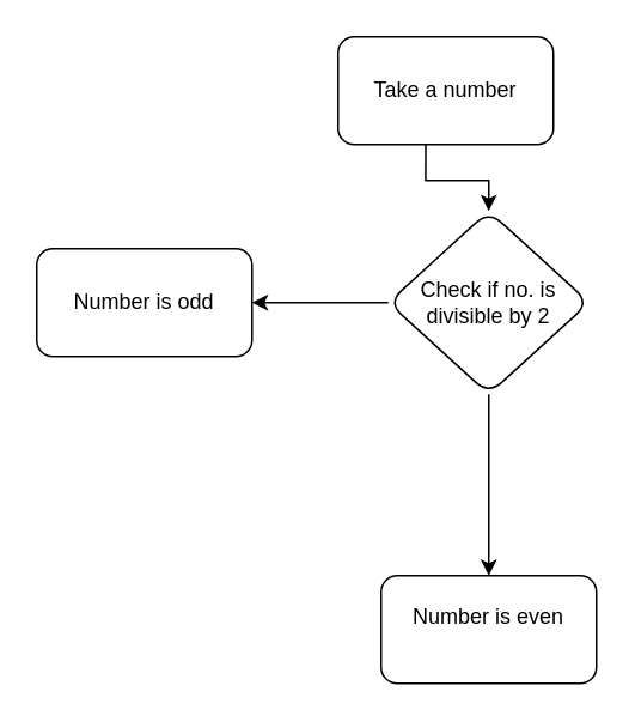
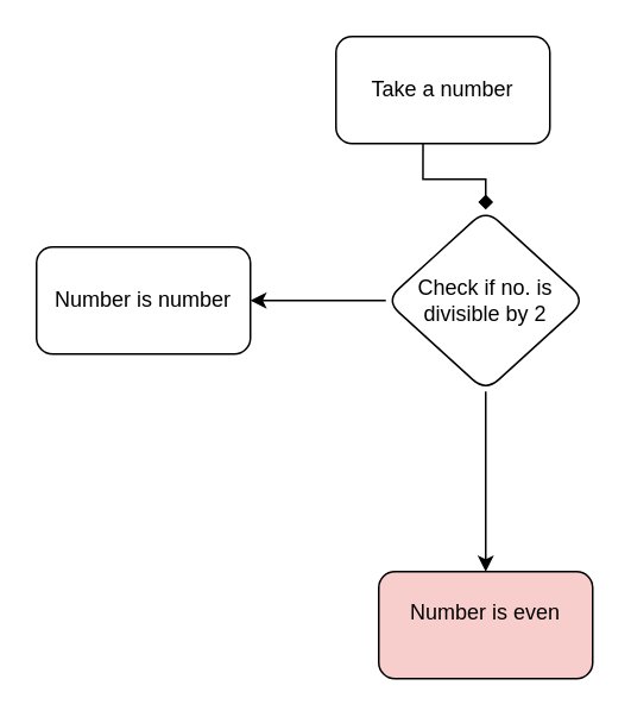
- <mxCell id="2" value="" style="edgeStyle=orthogonalEdgeStyle;rounded=0;orthogonalLoop=1;jettySize=auto;html=1;exitX=0.407;exitY=1.003;exitDx=0;exitDy=0;exitPerimeter=0;" edge="1" parent="1" source="3" target="6"><mxGeometry relative="1" as="geometry"><mxPoint x="218" y="89" as="sourcePoint" /></mxGeometry></mxCell>
+ <mxCell id="2" value="" style="edgeStyle=orthogonalEdgeStyle;rounded=0;orthogonalLoop=1;jettySize=auto;html=1;exitX=0.407;exitY=1.003;exitDx=0;exitDy=0;exitPerimeter=0;endArrow=diamond;" edge="1" parent="1" source="3" target="6"><mxGeometry relative="1" as="geometry"><mxPoint x="218" y="89" as="sourcePoint" /></mxGeometry></mxCell>
- <mxCell id="7" value="Number is odd" style="whiteSpace=wrap;html=1;rounded=1;" vertex="1" parent="1"><mxGeometry x="20" y="138" width="120" height="60" as="geometry" /></mxCell>
+ <mxCell id="7" value="Number is number" style="whiteSpace=wrap;html=1;rounded=1;" vertex="1" parent="1"><mxGeometry x="20" y="138" width="120" height="60" as="geometry" /></mxCell>
- <mxCell id="8" value="Number is even&lt;div&gt;&lt;br&gt;&lt;/div&gt;" style="whiteSpace=wrap;html=1;rounded=1;" vertex="1" parent="1"><mxGeometry x="212" y="320" width="120" height="60" as="geometry" /></mxCell>
+ <mxCell id="8" value="Number is even&lt;div&gt;&lt;br&gt;&lt;/div&gt;" style="whiteSpace=wrap;html=1;rounded=1;fillColor=#f8cecc;" vertex="1" parent="1"><mxGeometry x="212" y="320" width="120" height="60" as="geometry" /></mxCell>
